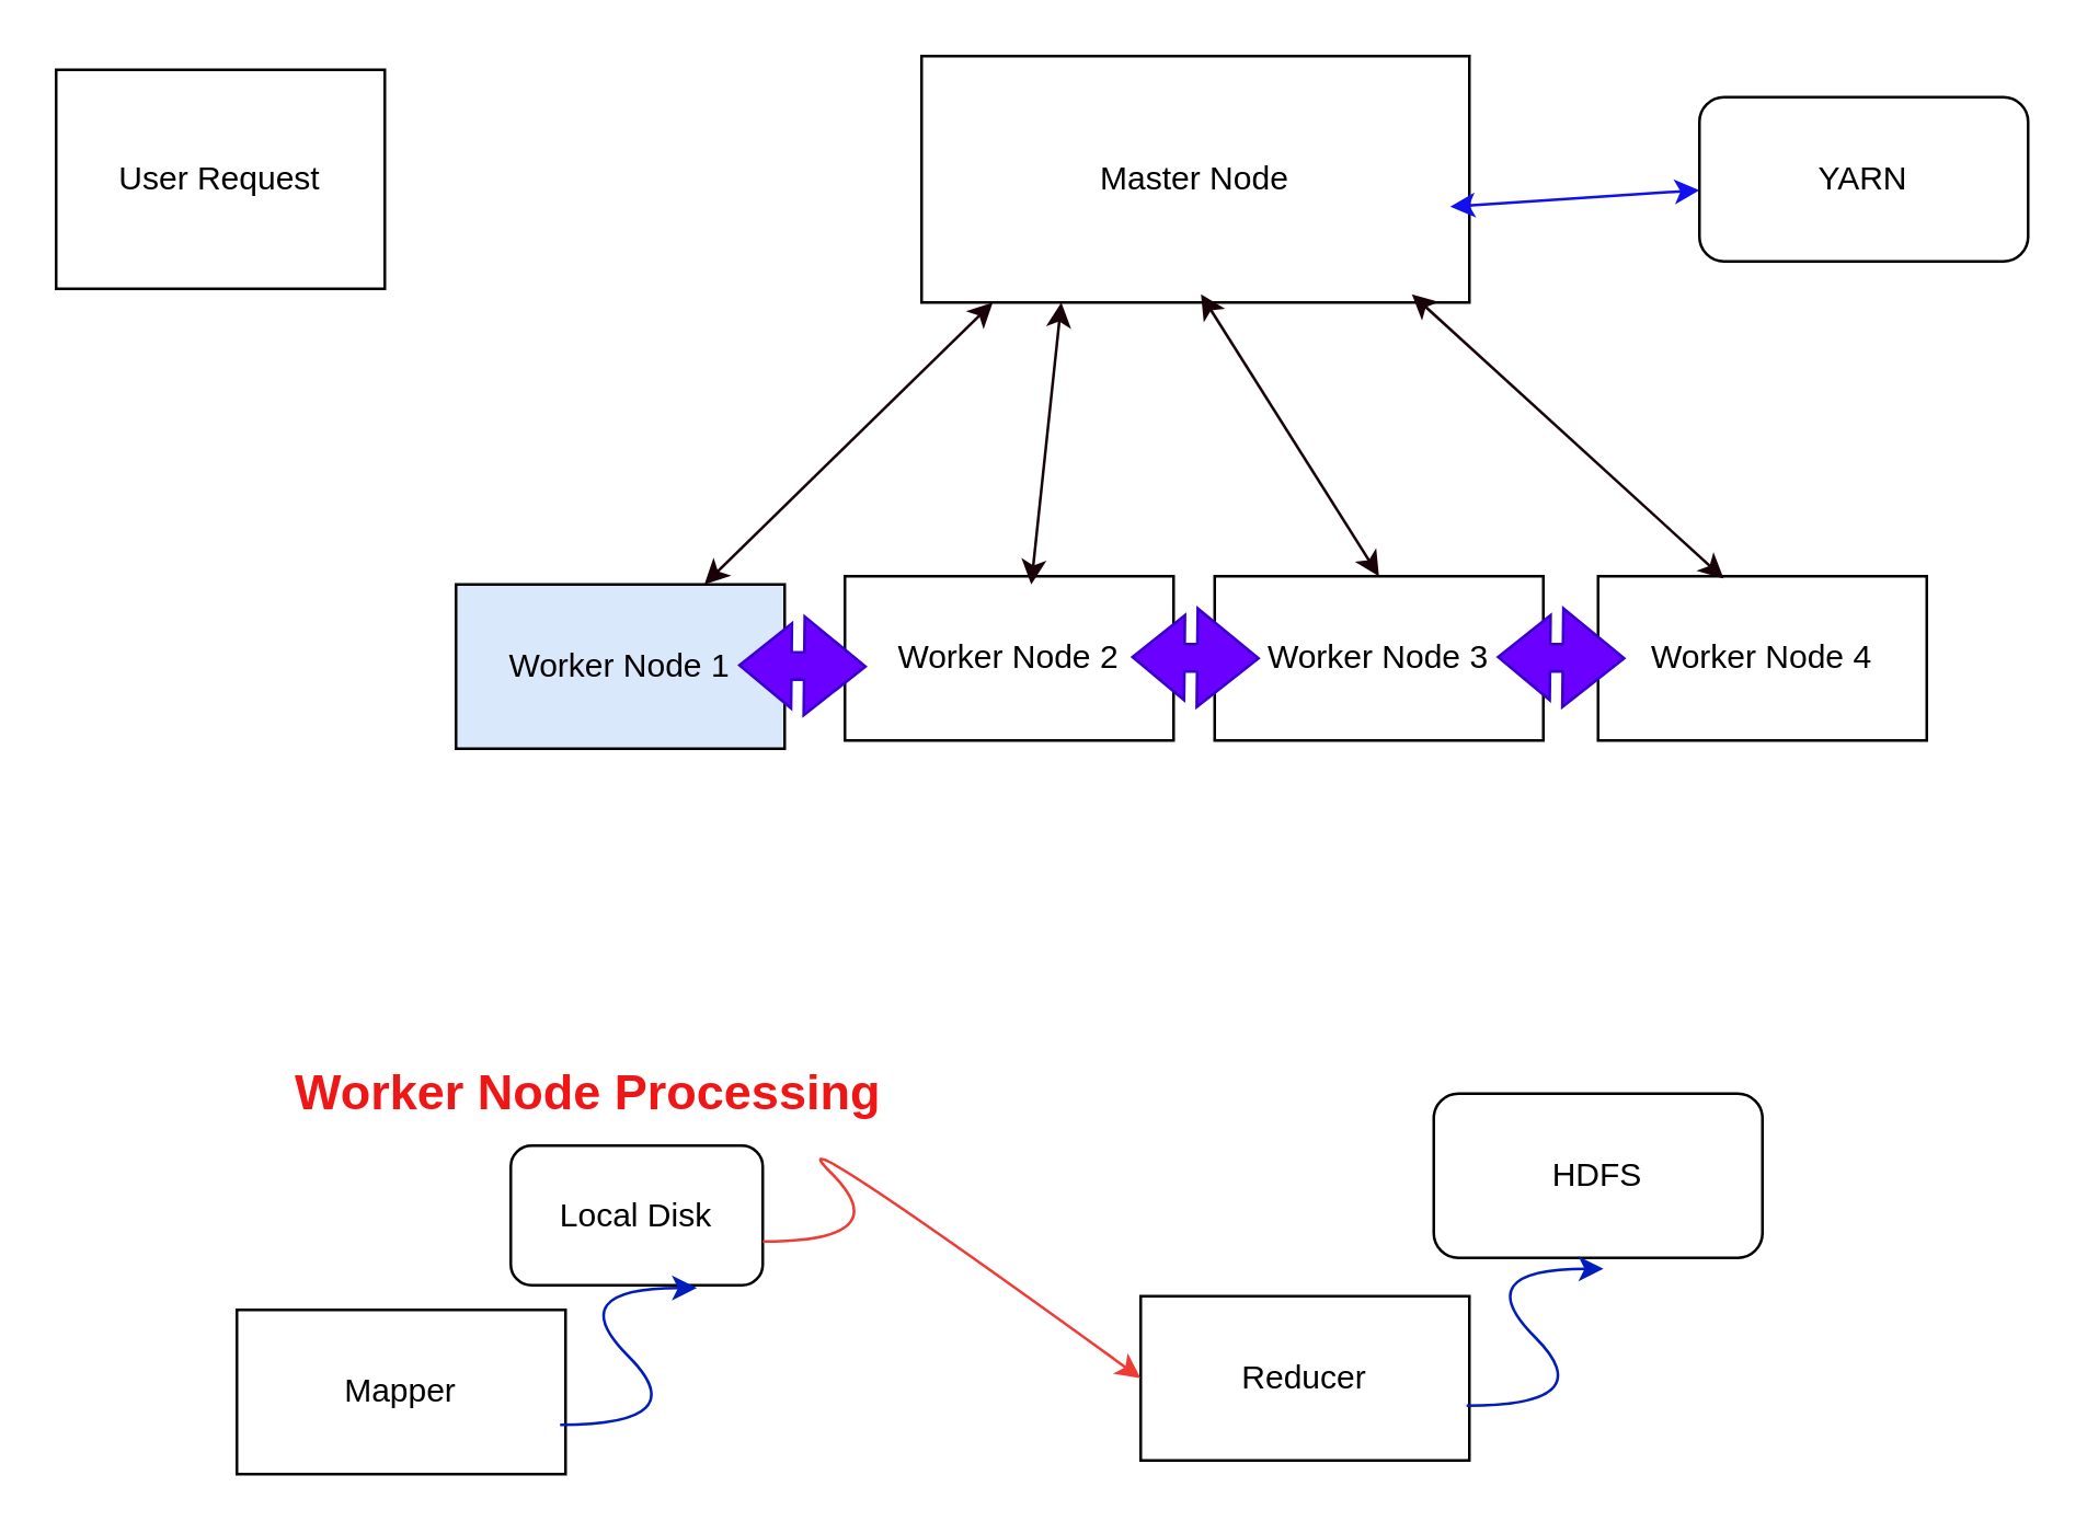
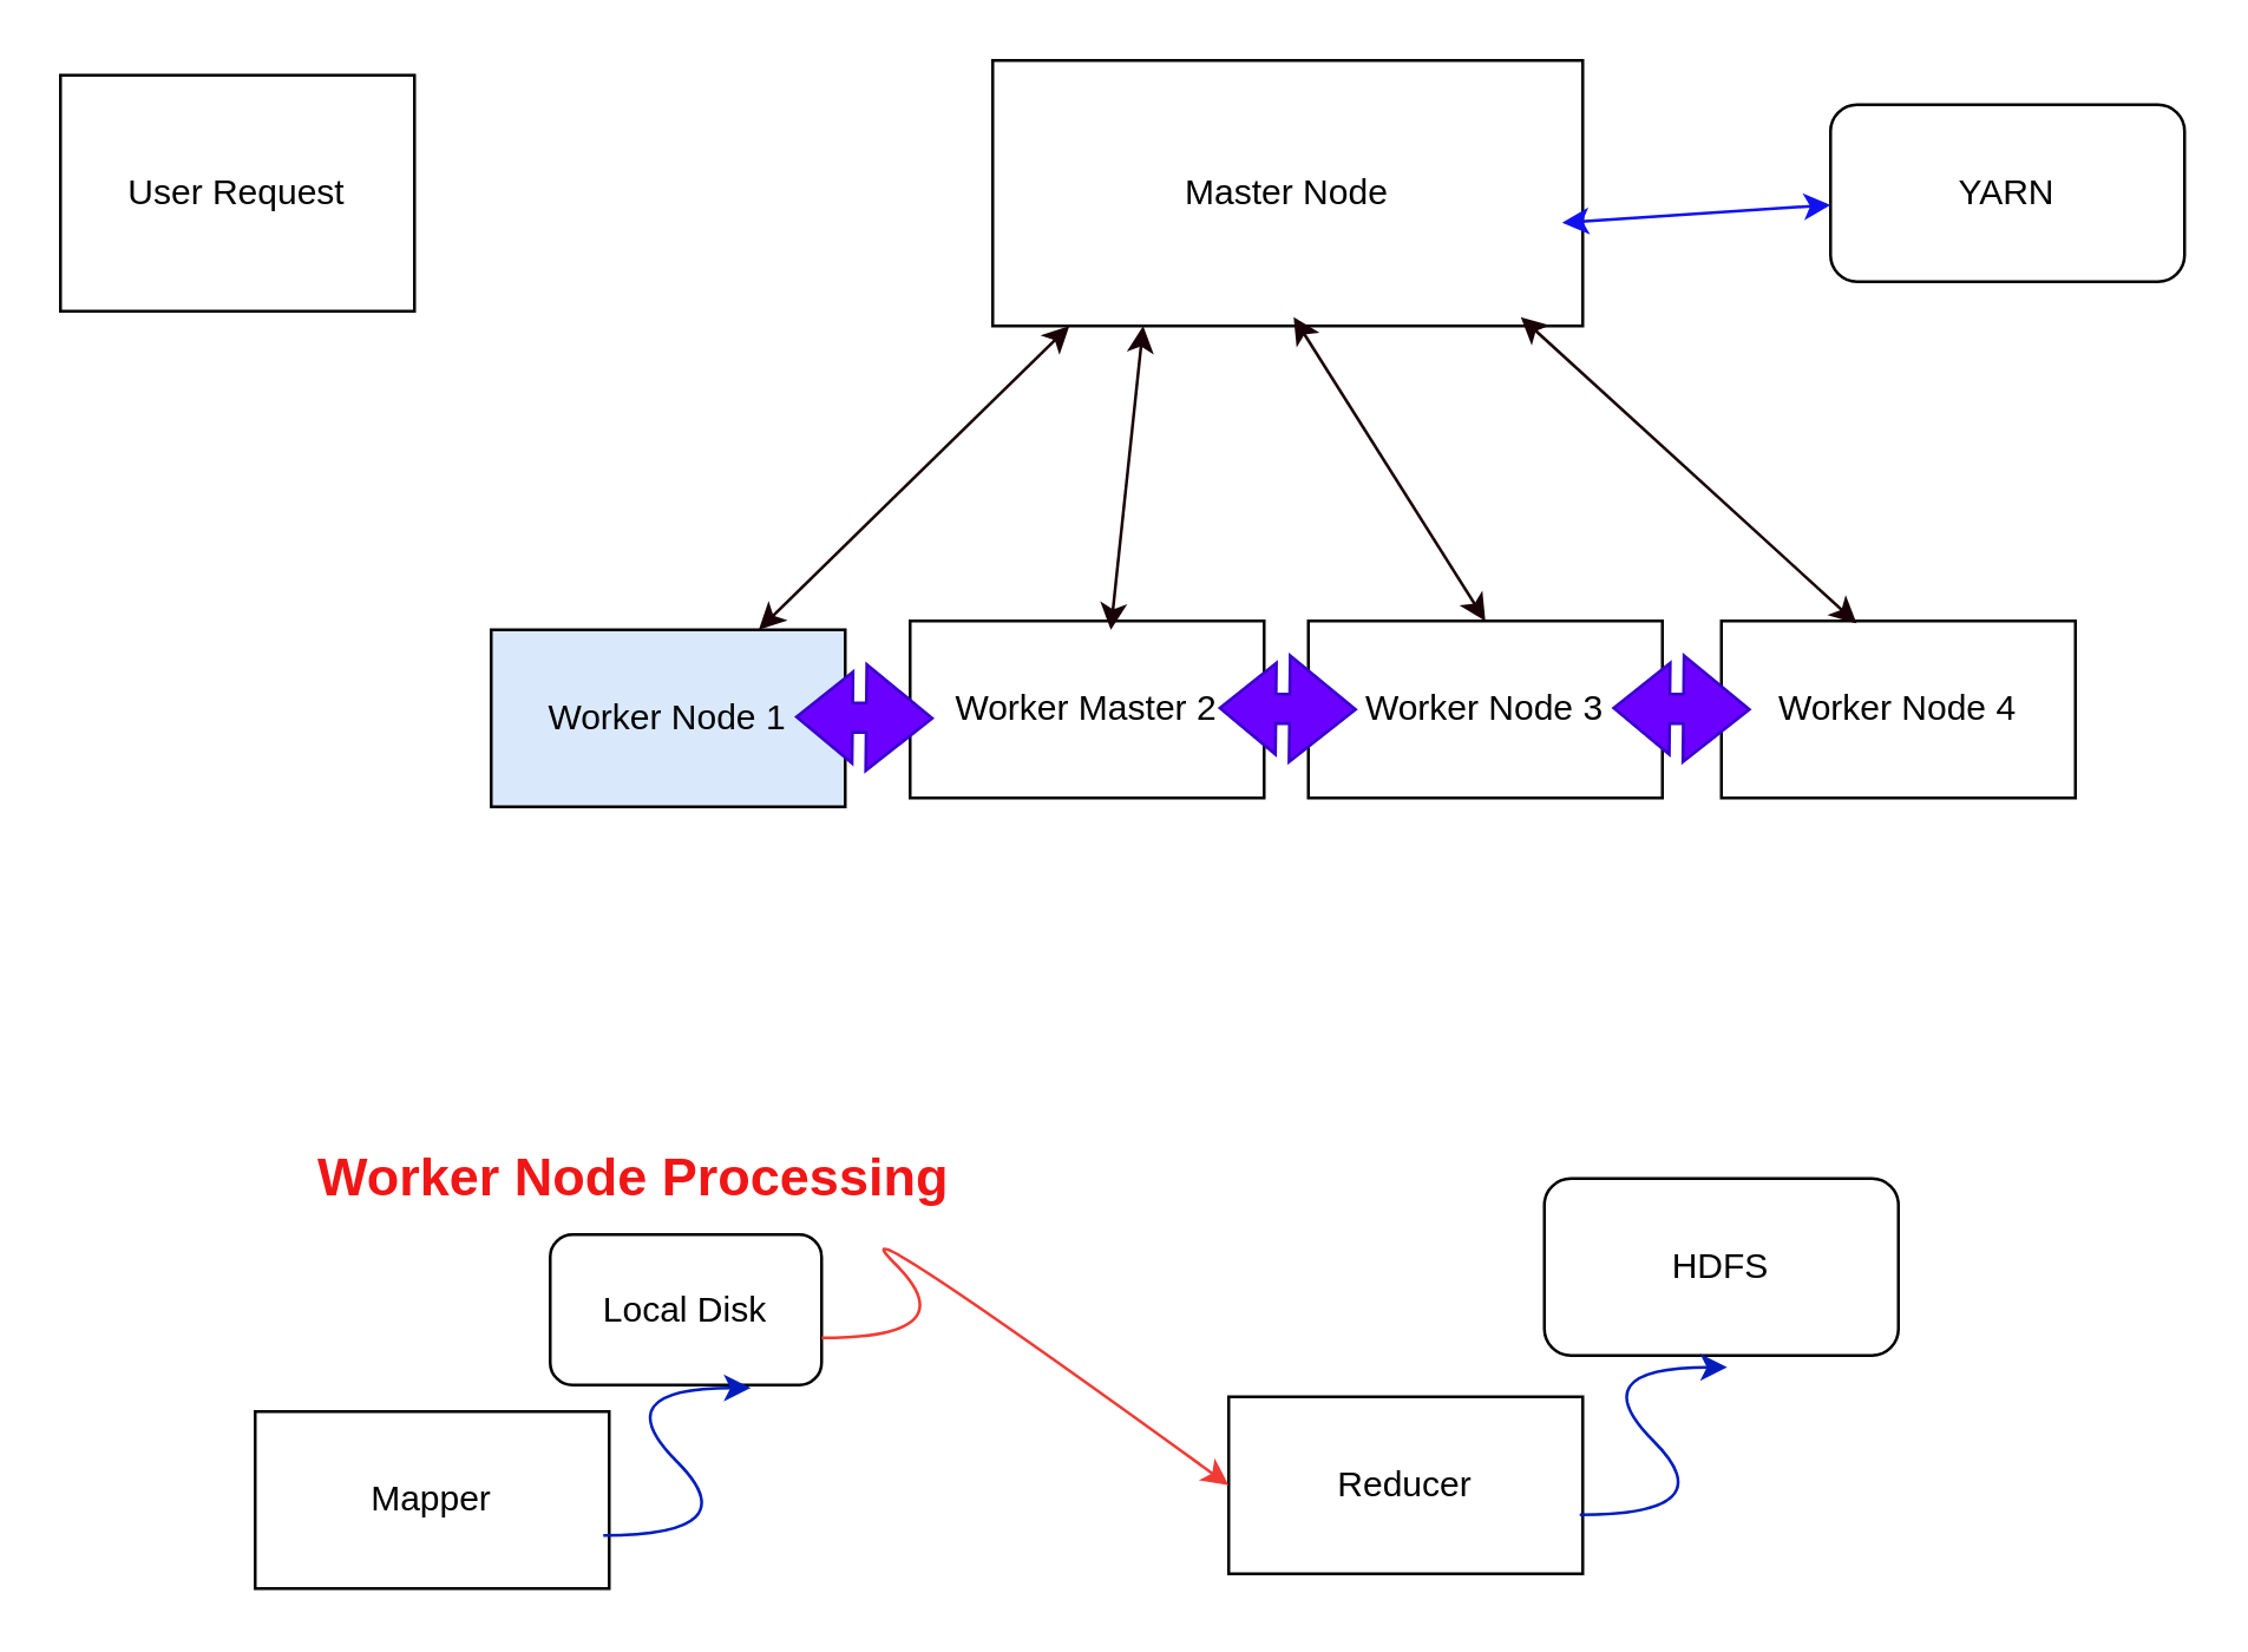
- <mxCell id="5" value="Worker Node 2" style="rounded=0;whiteSpace=wrap;html=1;" vertex="1" parent="1"><mxGeometry x="308" y="210" width="120" height="60" as="geometry" /></mxCell>
+ <mxCell id="5" value="Worker Master 2" style="rounded=0;whiteSpace=wrap;html=1;" vertex="1" parent="1"><mxGeometry x="308" y="210" width="120" height="60" as="geometry" /></mxCell>
